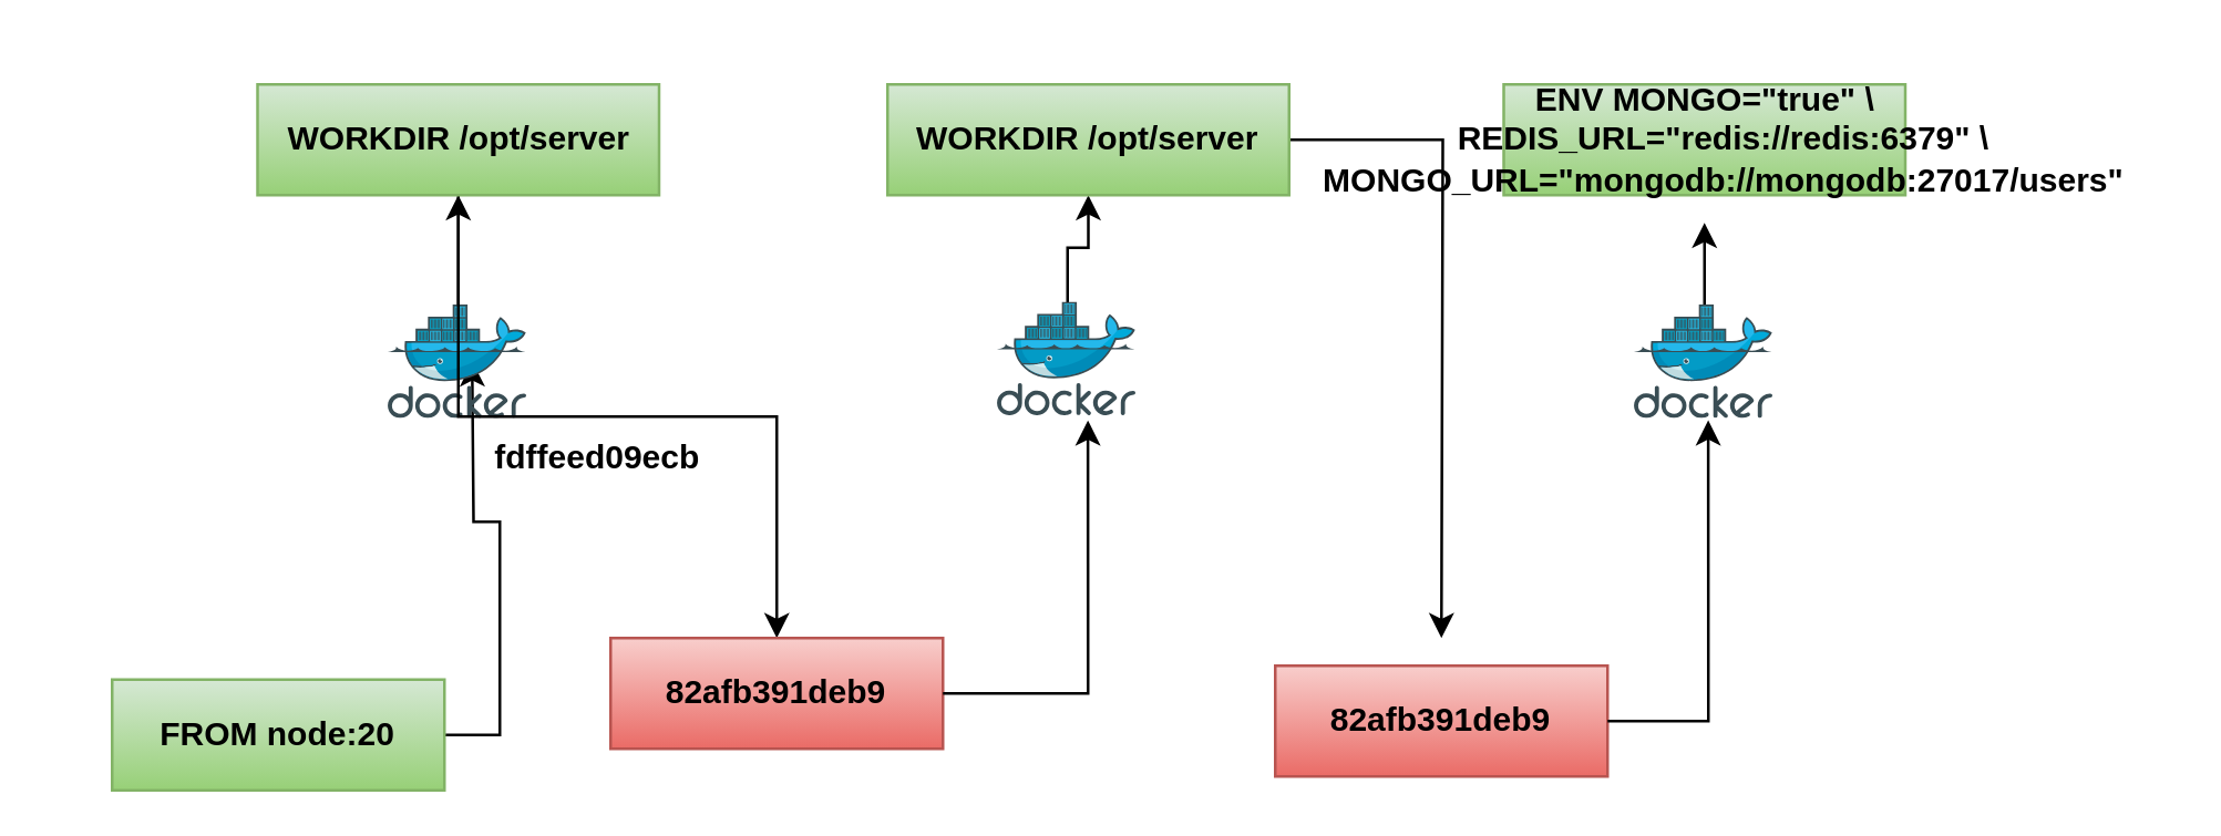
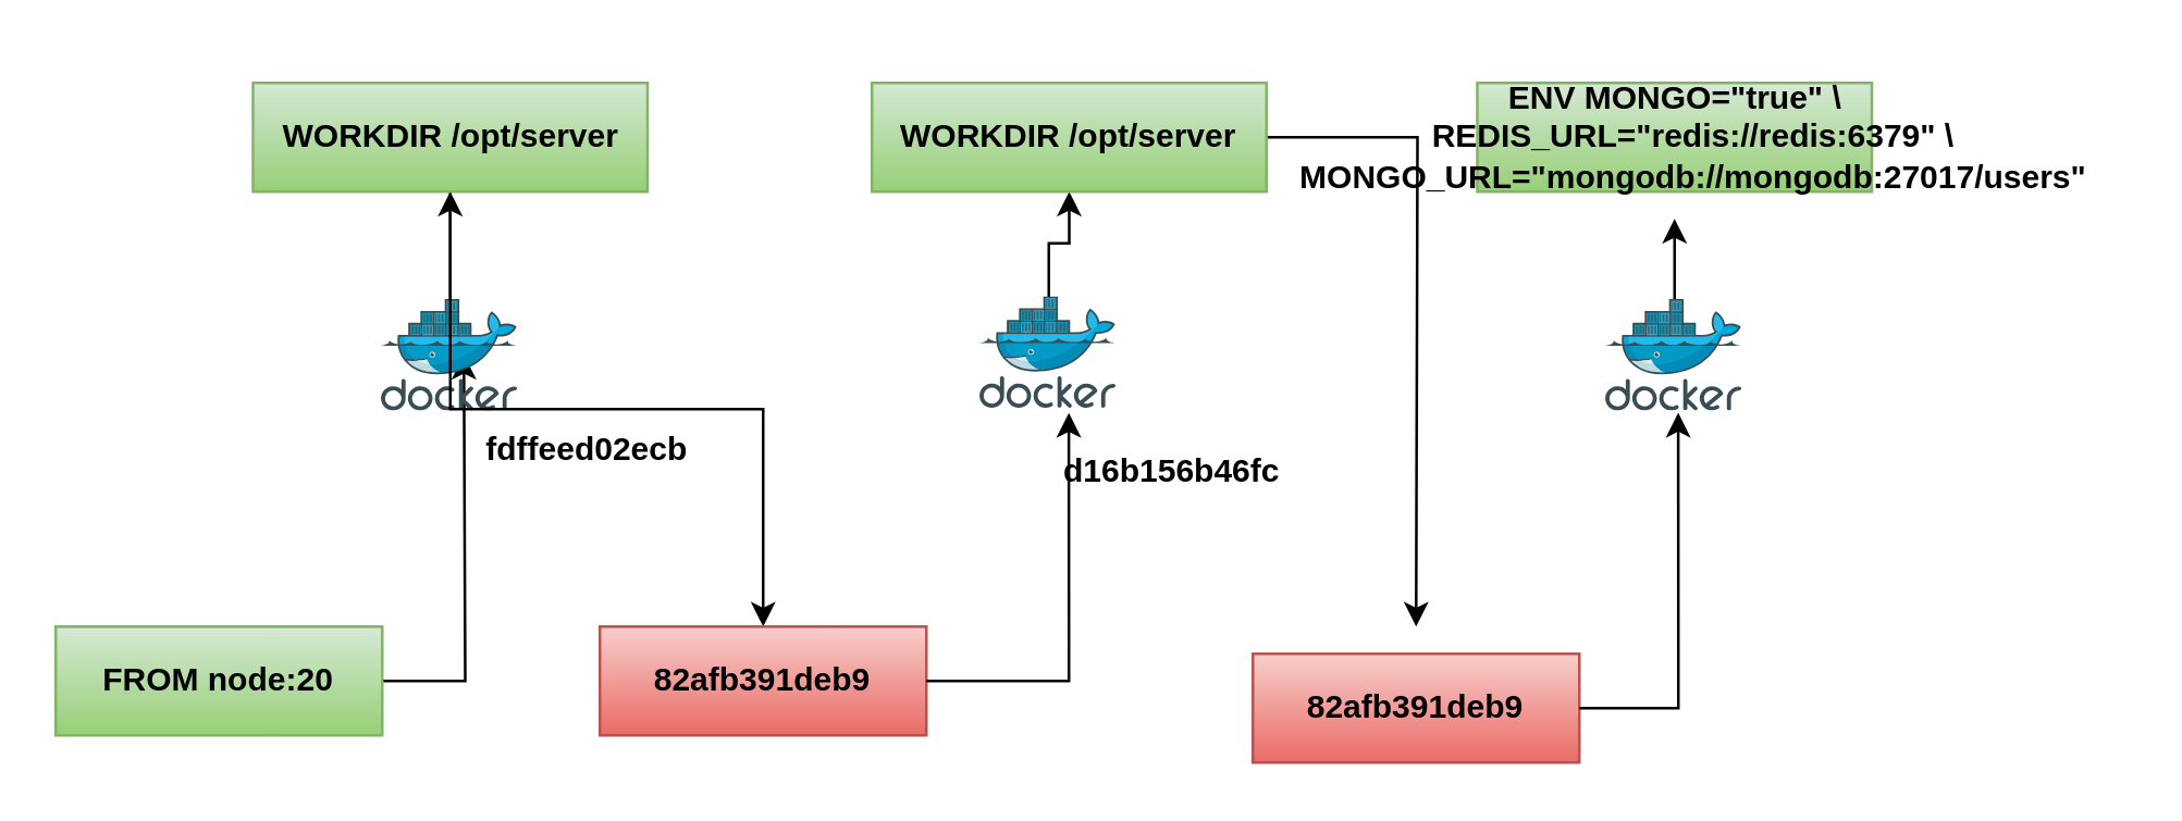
- <mxCell id="8" value="&lt;b&gt;fdffeed09ecb&lt;/b&gt;" style="text;html=1;align=center;verticalAlign=middle;resizable=0;points=[];autosize=1;strokeColor=none;fillColor=none;" vertex="1" parent="1"><mxGeometry x="165" y="150" width="100" height="30" as="geometry" /></mxCell>
+ <mxCell id="8" value="&lt;b&gt;fdffeed02ecb&lt;/b&gt;" style="text;html=1;align=center;verticalAlign=middle;resizable=0;points=[];autosize=1;strokeColor=none;fillColor=none;" vertex="1" parent="1"><mxGeometry x="165" y="150" width="100" height="30" as="geometry" /></mxCell>
+ <mxCell id="13" value="&lt;b&gt;d16b156b46fc&lt;/b&gt;" style="text;html=1;align=center;verticalAlign=middle;resizable=0;points=[];autosize=1;strokeColor=none;fillColor=none;" vertex="1" parent="1"><mxGeometry x="380" y="158" width="100" height="30" as="geometry" /></mxCell>
- <mxCell id="3" value="&lt;b&gt;FROM node:20&lt;/b&gt;" style="rounded=0;whiteSpace=wrap;html=1;fillColor=#d5e8d4;gradientColor=#97d077;strokeColor=#82b366;" vertex="1" parent="1"><mxGeometry x="40" y="245" width="120" height="40" as="geometry" /></mxCell>
+ <mxCell id="3" value="&lt;b&gt;FROM node:20&lt;/b&gt;" style="rounded=0;whiteSpace=wrap;html=1;fillColor=#d5e8d4;gradientColor=#97d077;strokeColor=#82b366;" vertex="1" parent="1"><mxGeometry x="20" y="230" width="120" height="40" as="geometry" /></mxCell>
